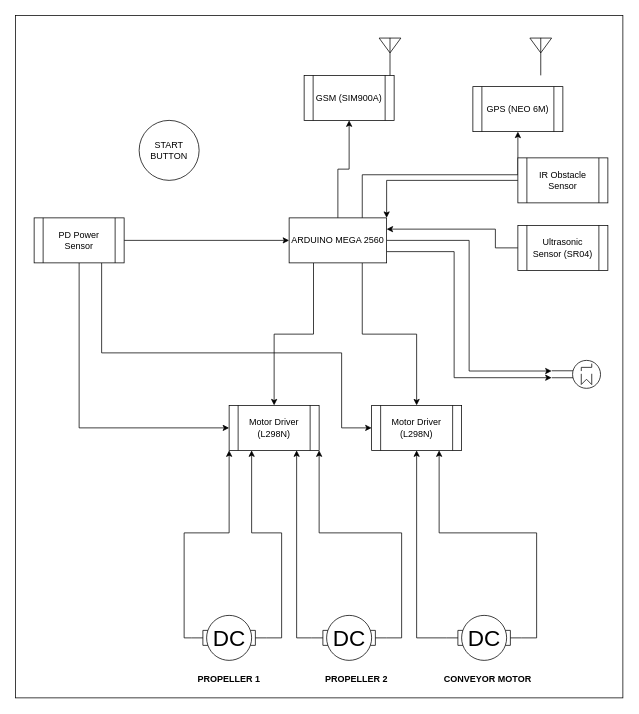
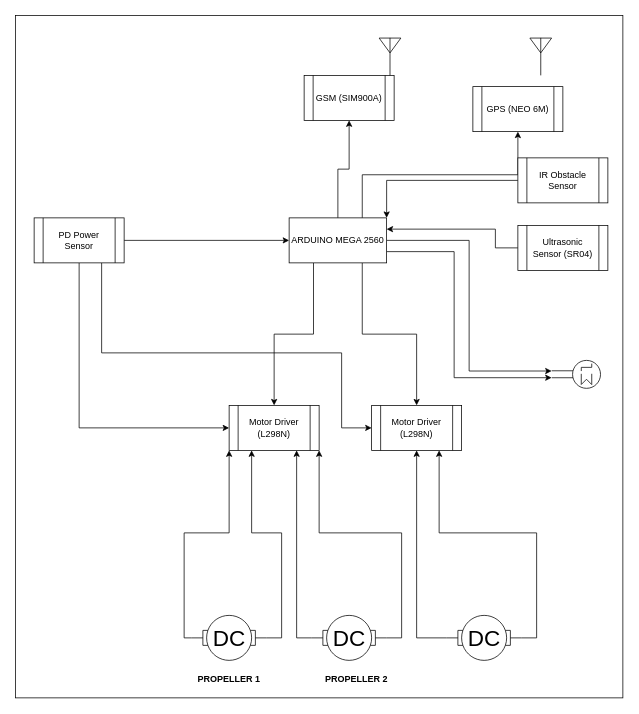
- <mxCell id="14" value="START BUTTON" style="ellipse;whiteSpace=wrap;html=1;aspect=fixed;" vertex="1" parent="1"><mxGeometry x="185" y="160" width="80" height="80" as="geometry" /></mxCell>
- <mxCell id="35" value="&lt;b&gt;CONVEYOR MOTOR&lt;/b&gt;" style="text;html=1;strokeColor=none;fillColor=none;align=center;verticalAlign=middle;whiteSpace=wrap;rounded=0;" vertex="1" parent="1"><mxGeometry x="585" y="890" width="130" height="30" as="geometry" /></mxCell>
